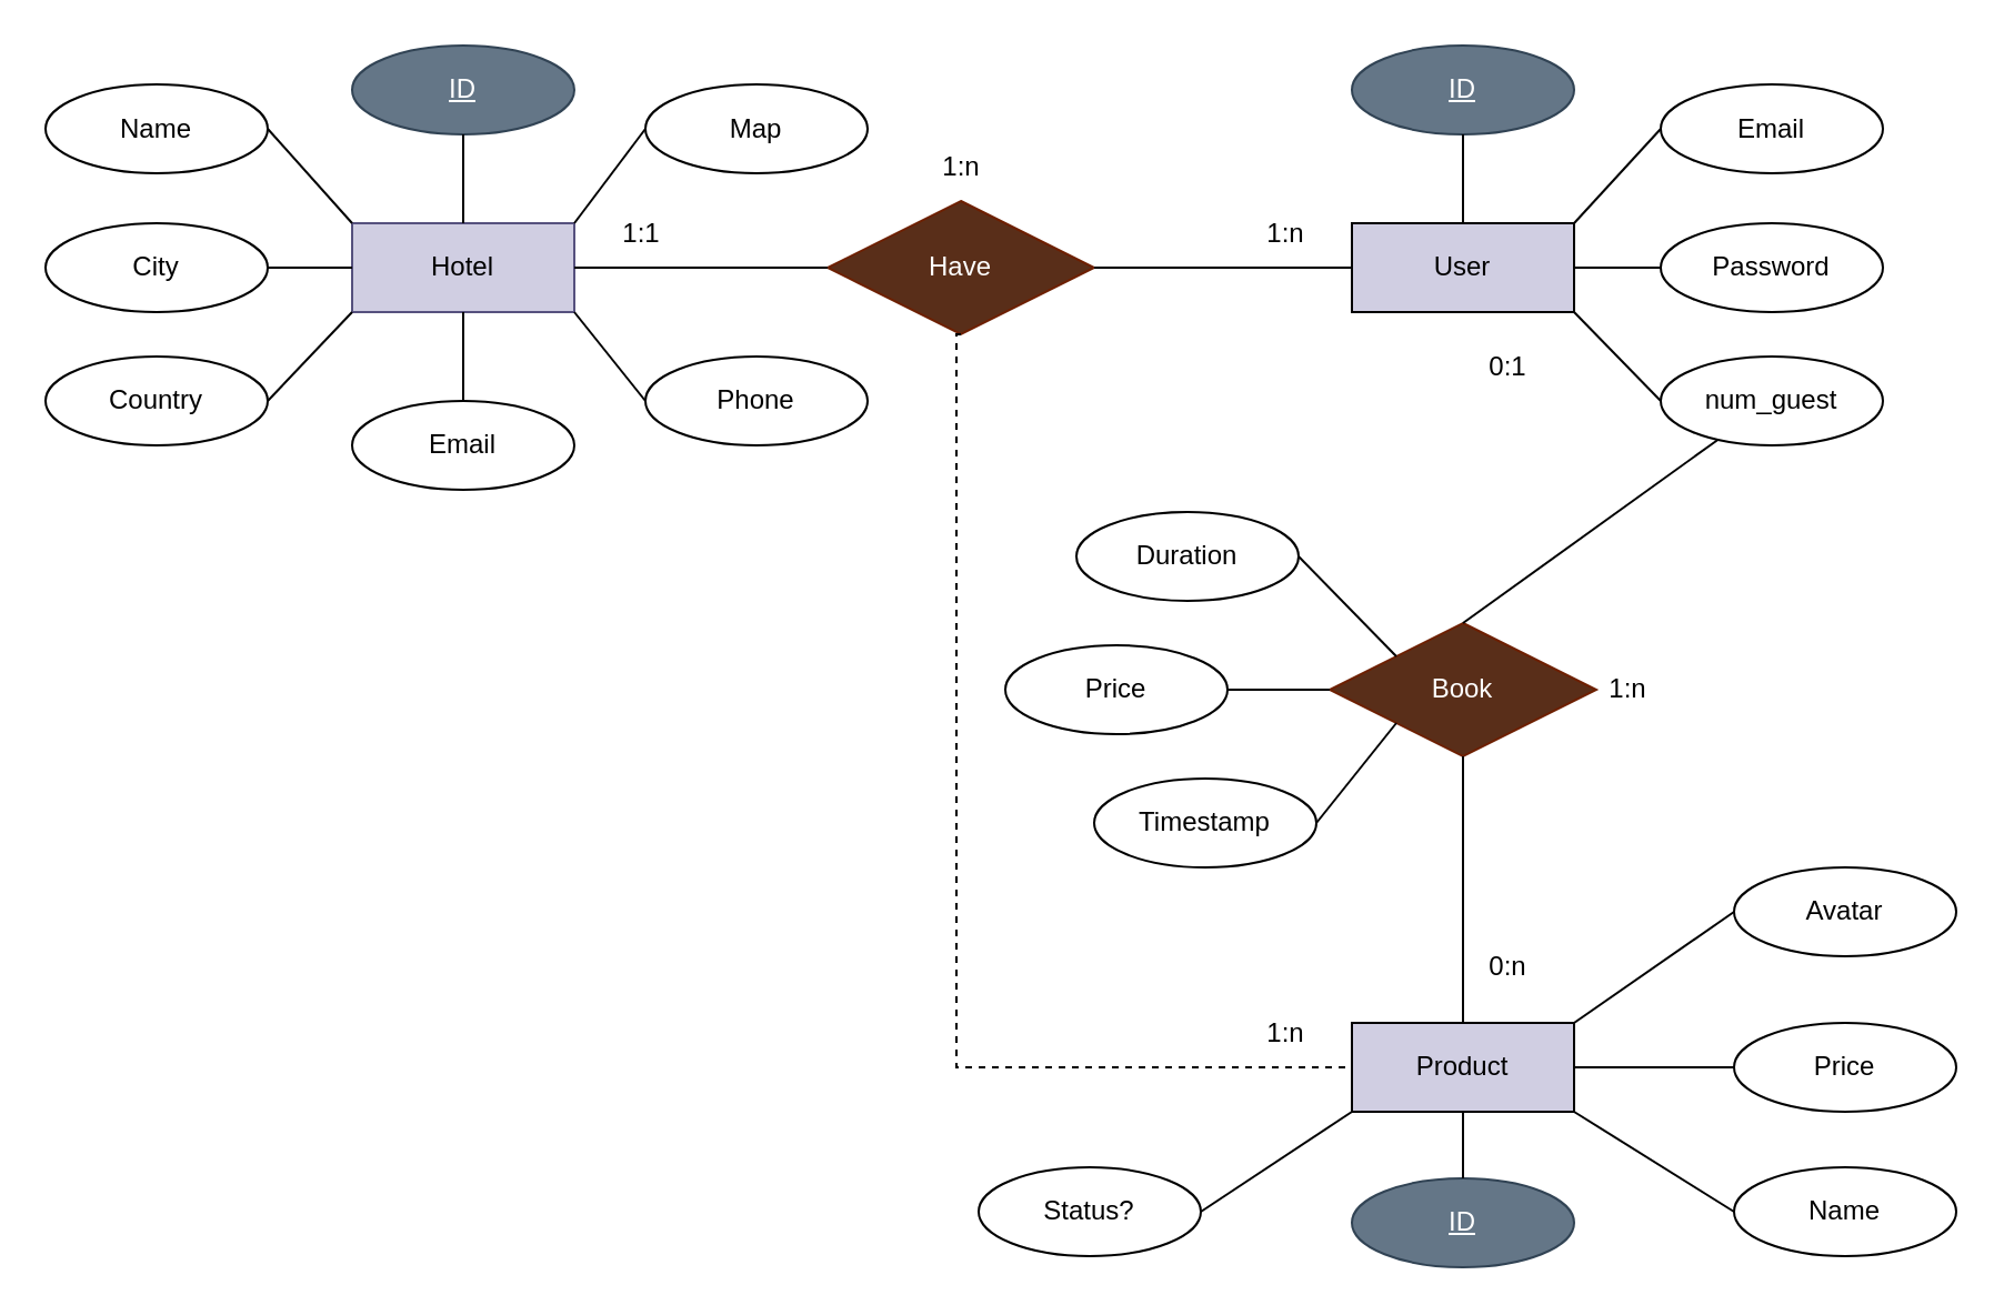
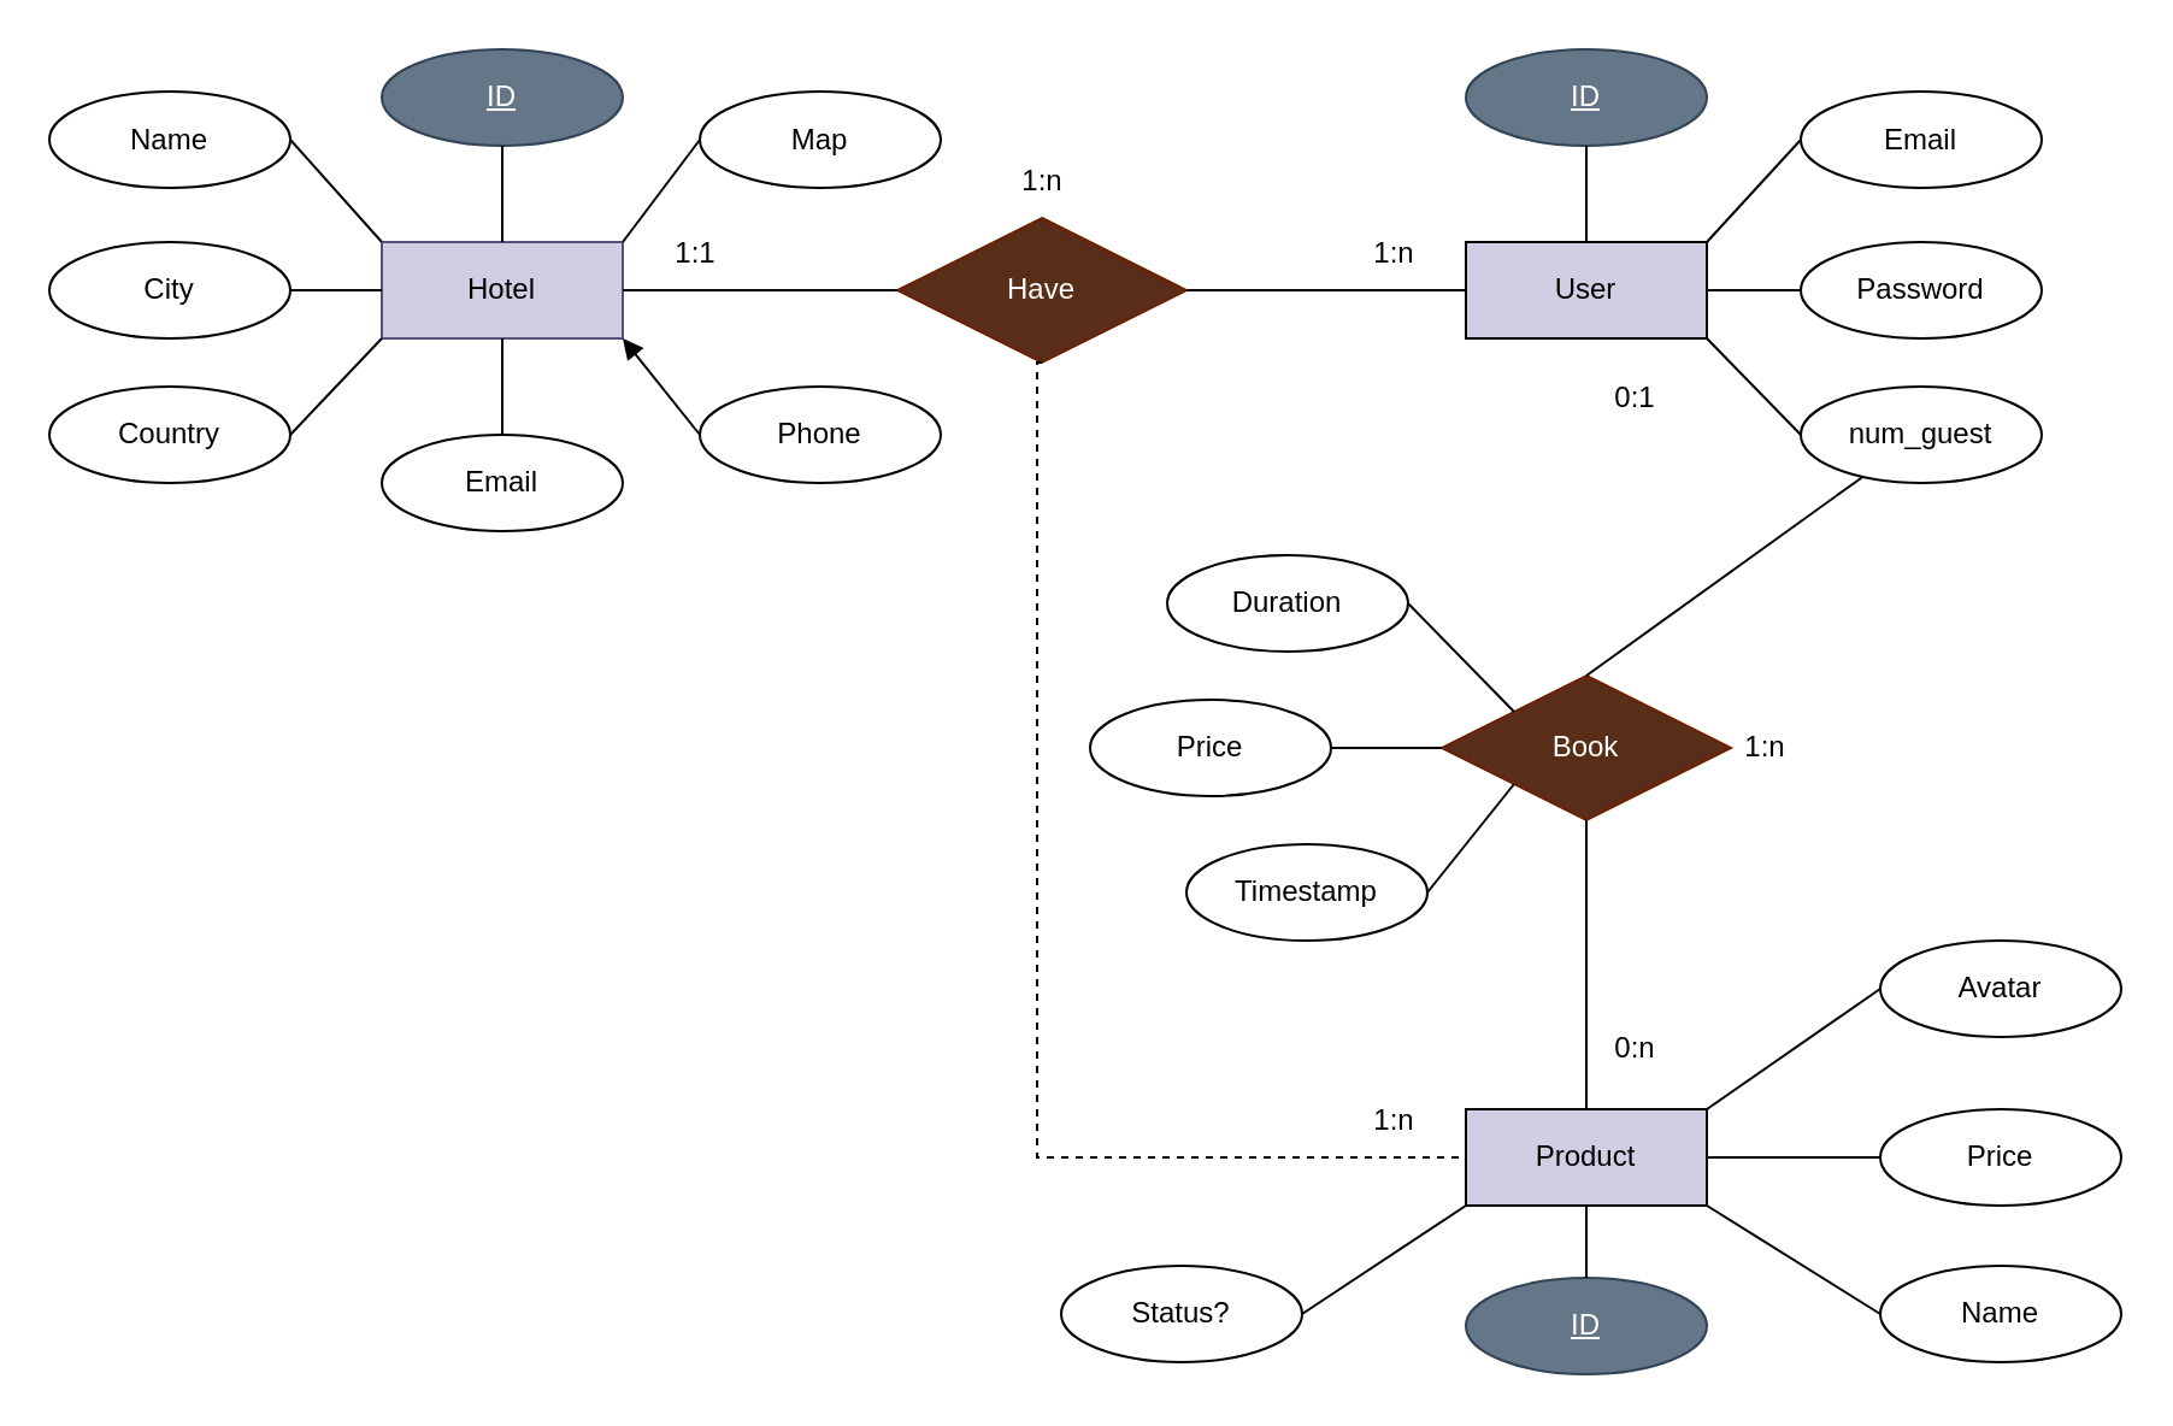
- <mxCell id="41" value="" style="endArrow=none;html=1;rounded=0;entryX=1;entryY=1;entryDx=0;entryDy=0;exitX=0;exitY=0.5;exitDx=0;exitDy=0;" edge="1" parent="1" source="40" target="4"><mxGeometry width="50" height="50" relative="1" as="geometry"><mxPoint x="160" y="210" as="sourcePoint" /><mxPoint x="218" y="150" as="targetPoint" /></mxGeometry></mxCell>
+ <mxCell id="41" value="" style="endArrow=block;html=1;rounded=0;entryX=1;entryY=1;entryDx=0;entryDy=0;exitX=0;exitY=0.5;exitDx=0;exitDy=0;" edge="1" parent="1" source="40" target="4"><mxGeometry width="50" height="50" relative="1" as="geometry"><mxPoint x="160" y="210" as="sourcePoint" /><mxPoint x="218" y="150" as="targetPoint" /></mxGeometry></mxCell>
